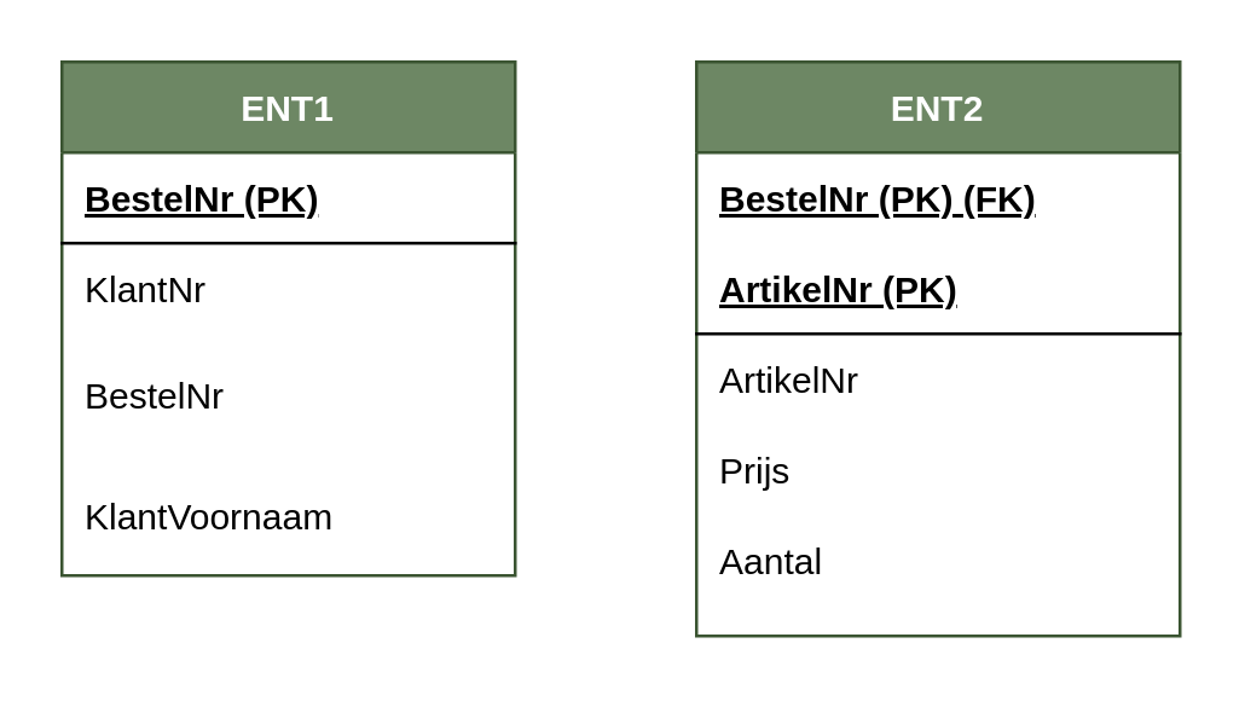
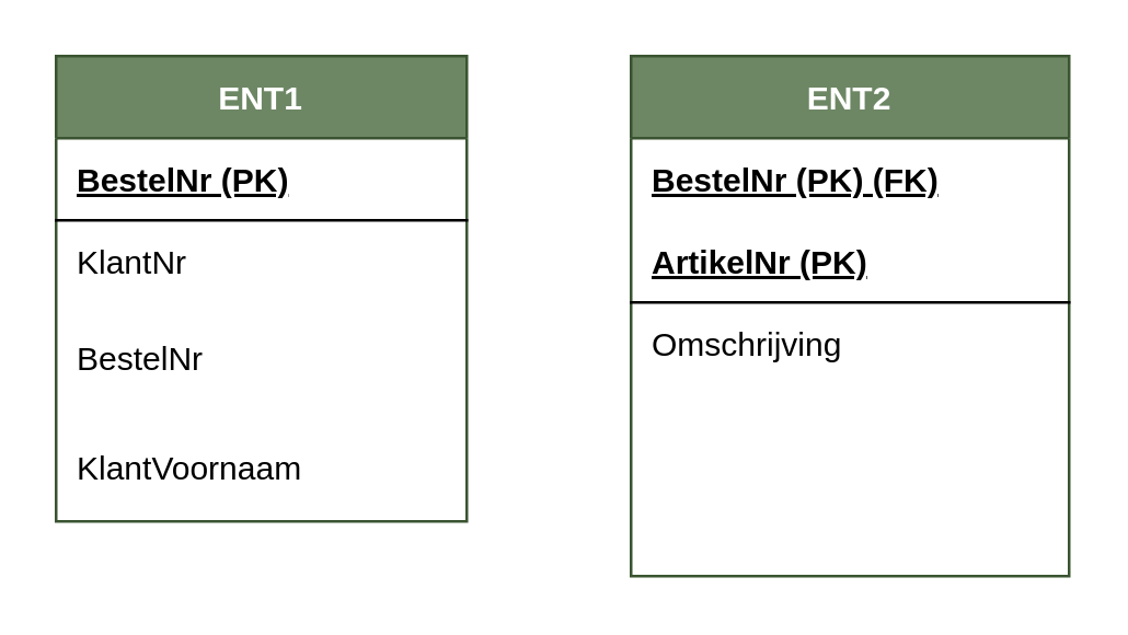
- <mxCell id="17" value="ArtikelNr" style="shape=partialRectangle;connectable=0;fillColor=none;top=0;left=0;bottom=0;right=0;align=left;spacingLeft=6;overflow=hidden;" vertex="1" parent="16"><mxGeometry width="160" height="30" as="geometry" /></mxCell>
+ <mxCell id="17" value="Omschrijving" style="shape=partialRectangle;connectable=0;fillColor=none;top=0;left=0;bottom=0;right=0;align=left;spacingLeft=6;overflow=hidden;" vertex="1" parent="16"><mxGeometry width="160" height="30" as="geometry" /></mxCell>
- <mxCell id="19" value="Prijs" style="shape=partialRectangle;connectable=0;fillColor=none;top=0;left=0;bottom=0;right=0;align=left;spacingLeft=6;overflow=hidden;" vertex="1" parent="18"><mxGeometry width="160" height="30" as="geometry" /></mxCell>
- <mxCell id="21" value="Aantal" style="shape=partialRectangle;connectable=0;fillColor=none;top=0;left=0;bottom=0;right=0;align=left;spacingLeft=6;overflow=hidden;" vertex="1" parent="20"><mxGeometry width="160" height="30" as="geometry" /></mxCell>
